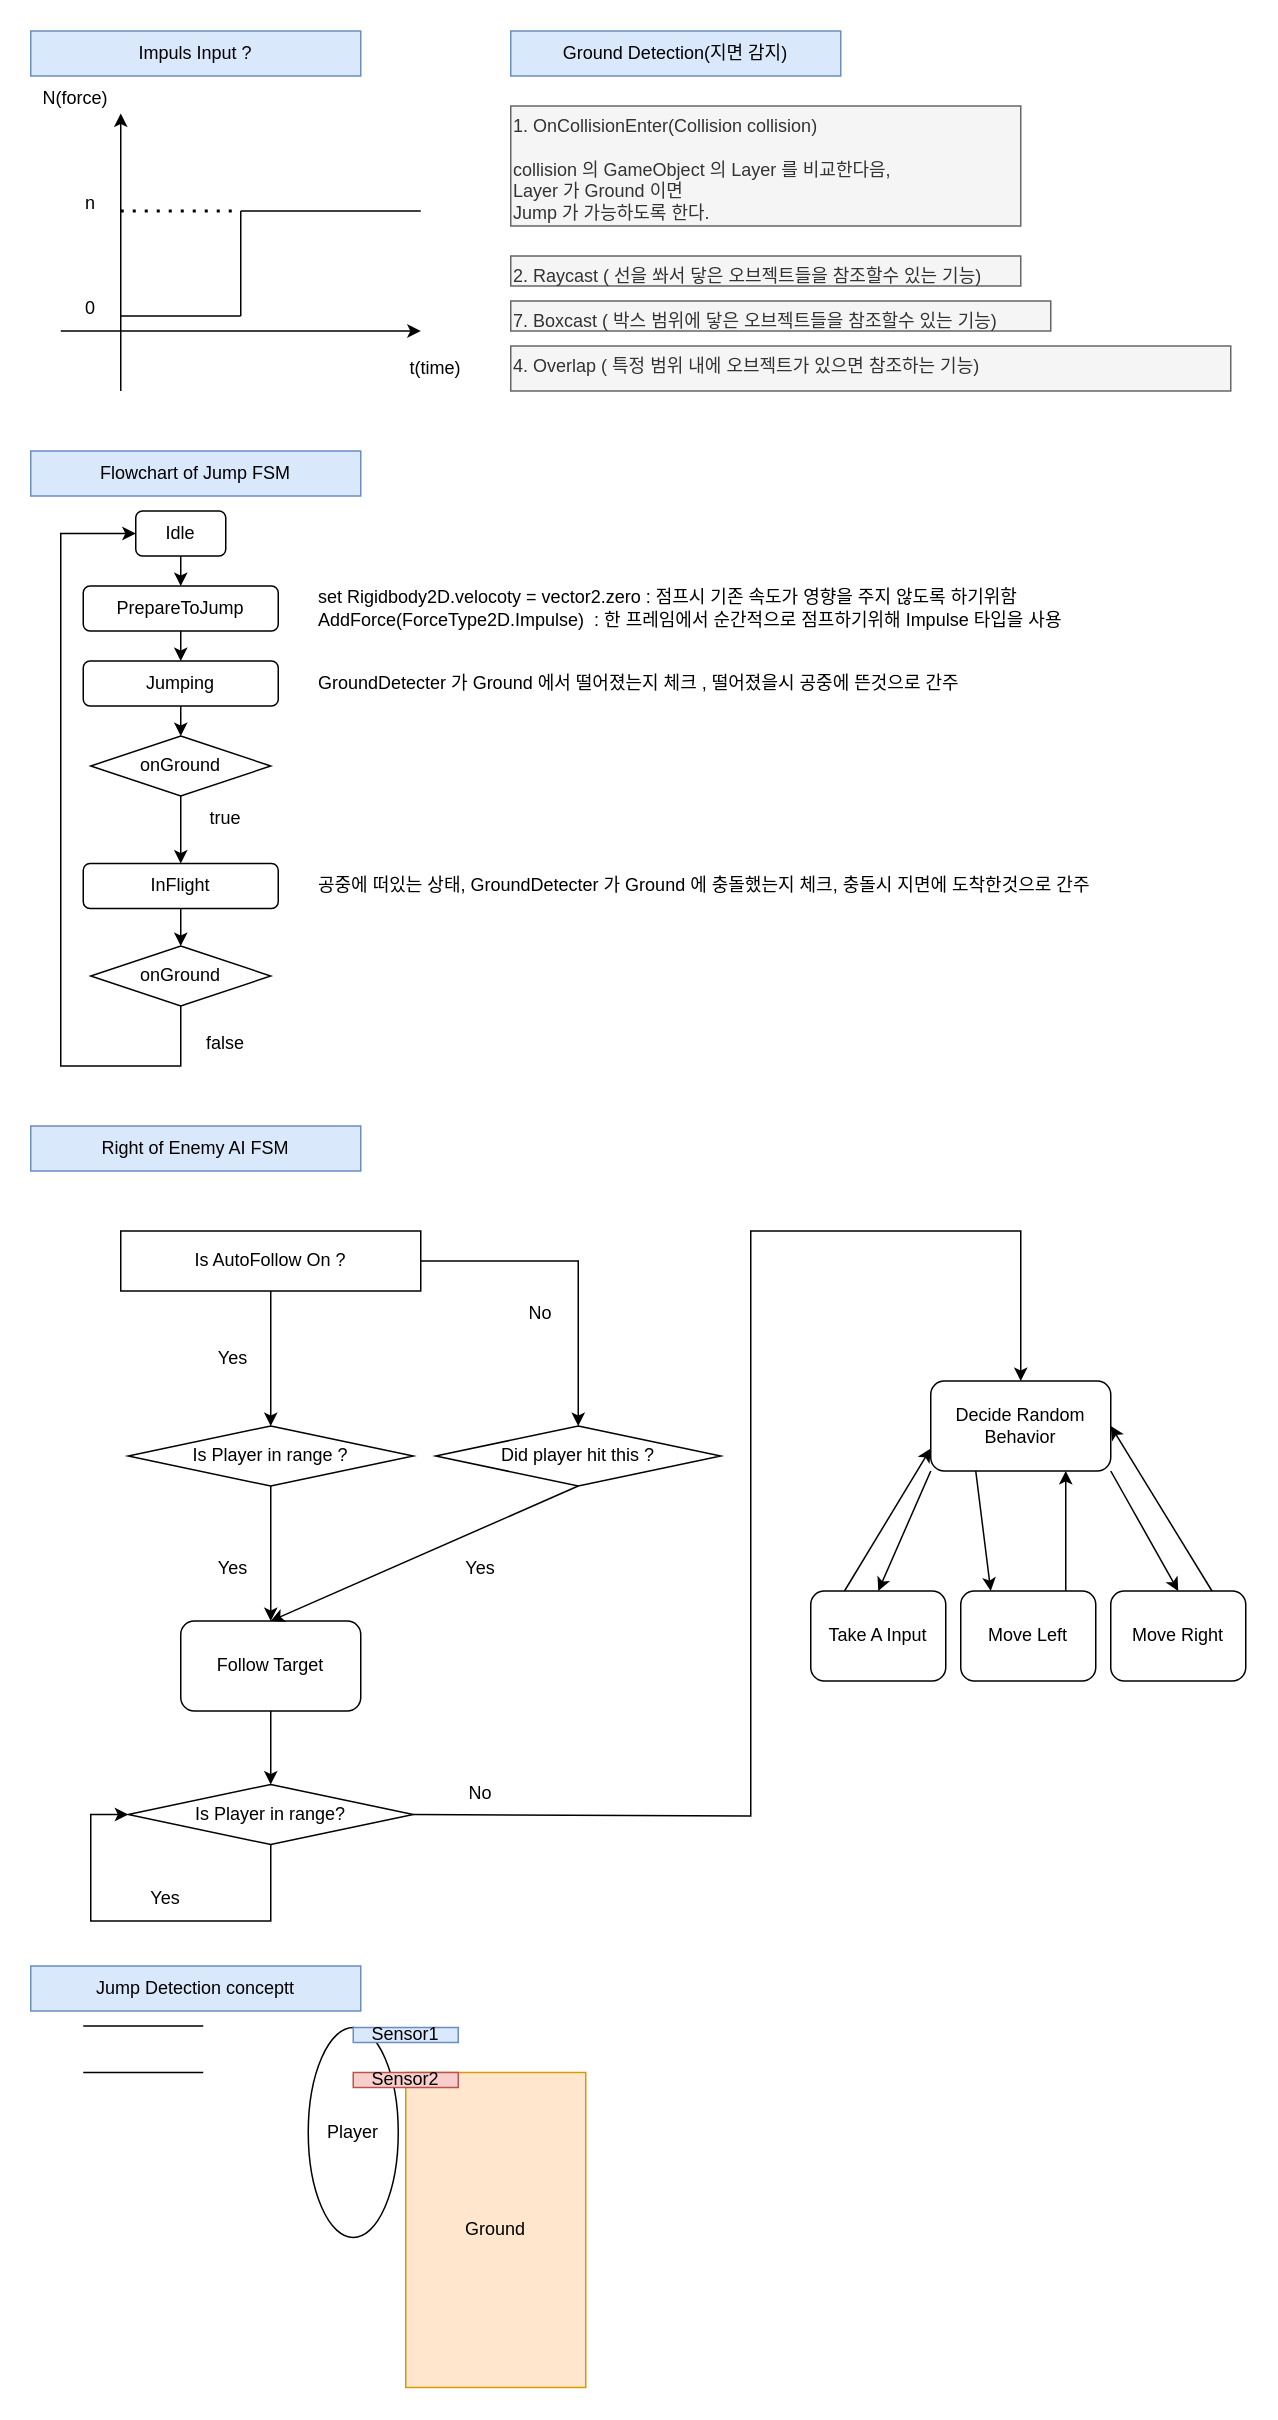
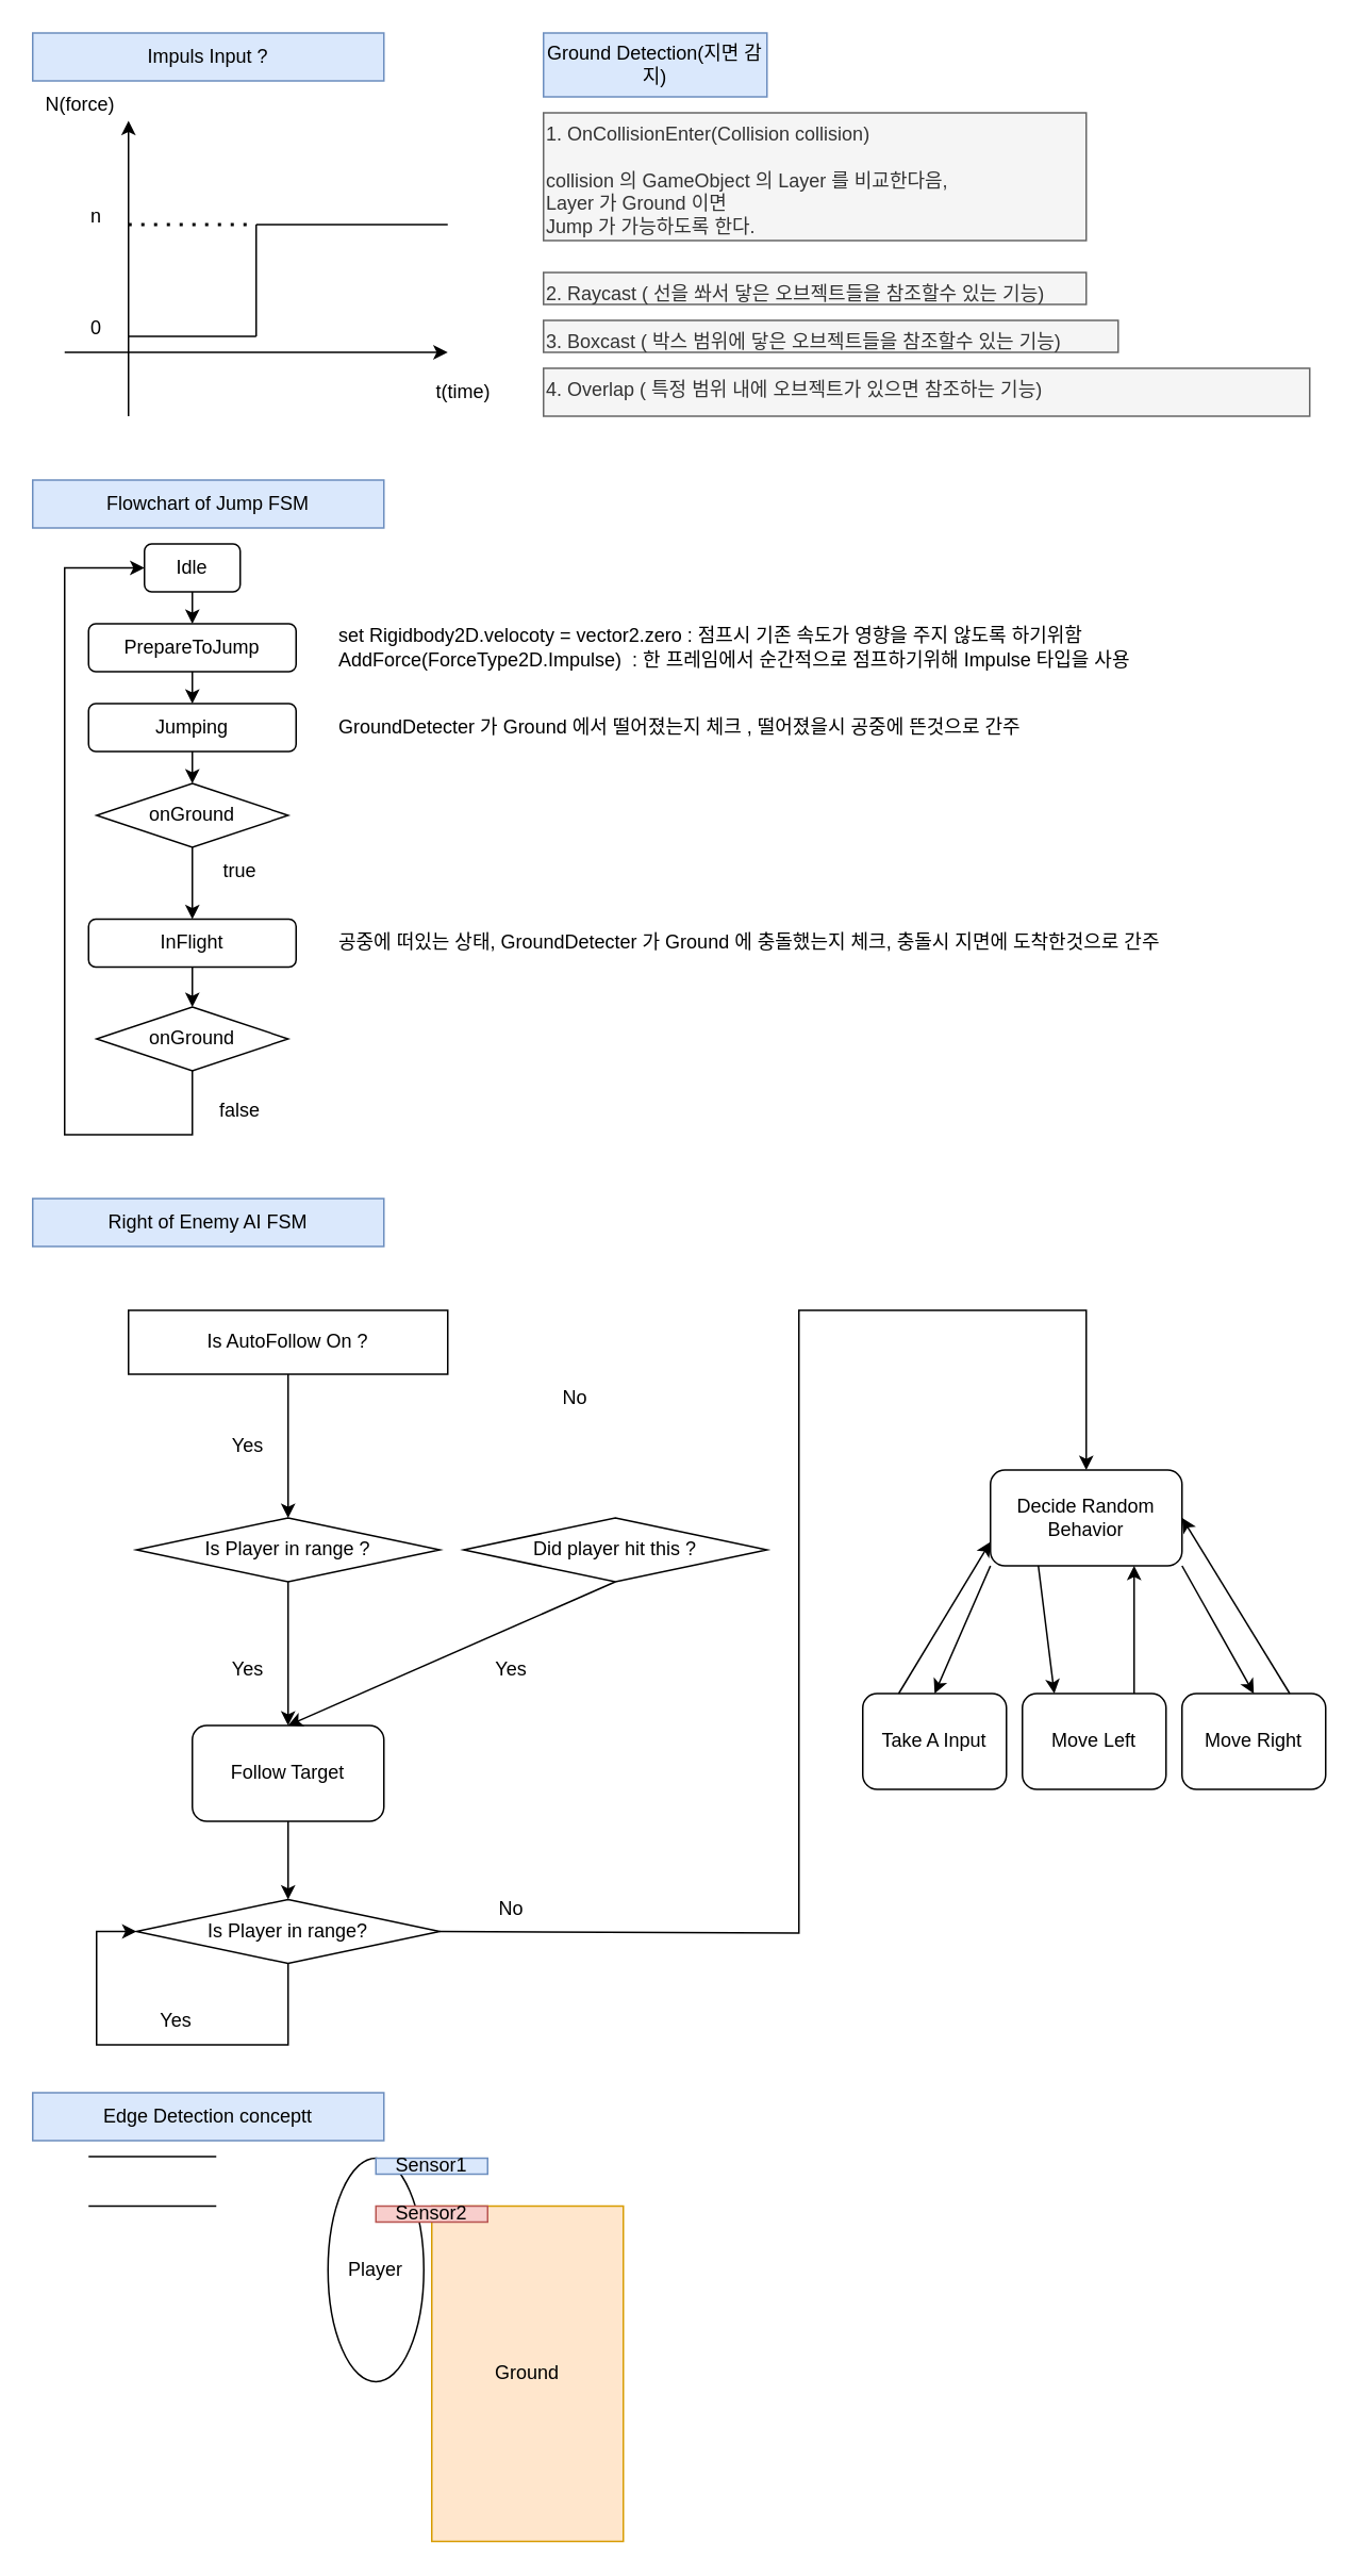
- <mxCell id="13" value="Ground Detection(지면 감지)" style="text;html=1;strokeColor=#6c8ebf;fillColor=#dae8fc;align=center;verticalAlign=middle;whiteSpace=wrap;rounded=0;" parent="1" vertex="1"><mxGeometry x="340" width="220" height="30" as="geometry" y="20" /></mxCell>
+ <mxCell id="13" value="Ground Detection(지면 감지)" style="text;html=1;strokeColor=#6c8ebf;fillColor=#dae8fc;align=center;verticalAlign=middle;whiteSpace=wrap;rounded=0;" parent="1" vertex="1"><mxGeometry x="340" y="20" width="140" height="40" as="geometry" /></mxCell>
- <mxCell id="16" value="7. Boxcast ( 박스 범위에 닿은 오브젝트들을 참조할수 있는 기능)" style="text;html=1;strokeColor=#666666;fillColor=#f5f5f5;align=left;verticalAlign=top;whiteSpace=wrap;rounded=0;fontColor=#333333;" parent="1" vertex="1"><mxGeometry x="340" y="200" width="360" height="20" as="geometry" /></mxCell>
+ <mxCell id="16" value="3. Boxcast ( 박스 범위에 닿은 오브젝트들을 참조할수 있는 기능)" style="text;html=1;strokeColor=#666666;fillColor=#f5f5f5;align=left;verticalAlign=top;whiteSpace=wrap;rounded=0;fontColor=#333333;" parent="1" vertex="1"><mxGeometry x="340" y="200" width="360" height="20" as="geometry" /></mxCell>
- <mxCell id="55" value="" style="endArrow=classic;html=1;rounded=0;exitX=1;exitY=0.5;exitDx=0;exitDy=0;entryX=0.5;entryY=0;entryDx=0;entryDy=0;" parent="1" source="49" target="56" edge="1"><mxGeometry width="50" height="50" relative="1" as="geometry"><mxPoint x="190" y="870" as="sourcePoint" /><mxPoint x="340" y="910" as="targetPoint" /><Array as="points"><mxPoint x="385" y="840" /></Array></mxGeometry></mxCell>
- <mxCell id="72" value="Jump Detection conceptt" style="text;html=1;strokeColor=#6c8ebf;fillColor=#dae8fc;align=center;verticalAlign=middle;whiteSpace=wrap;rounded=0;" vertex="1" parent="1"><mxGeometry y="1310" width="220" height="30" as="geometry" x="20" /></mxCell>
+ <mxCell id="72" value="Edge Detection conceptt" style="text;html=1;strokeColor=#6c8ebf;fillColor=#dae8fc;align=center;verticalAlign=middle;whiteSpace=wrap;rounded=0;" vertex="1" parent="1"><mxGeometry y="1310" width="220" height="30" as="geometry" x="20" /></mxCell>
